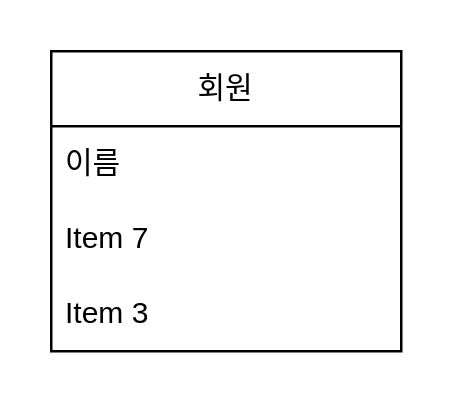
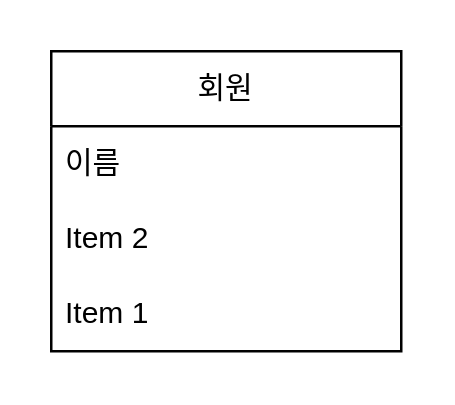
- <mxCell id="4" value="Item 7" style="text;strokeColor=none;fillColor=none;align=left;verticalAlign=middle;spacingLeft=4;spacingRight=4;overflow=hidden;points=[[0,0.5],[1,0.5]];portConstraint=eastwest;rotatable=0;whiteSpace=wrap;html=1;" vertex="1" parent="2"><mxGeometry y="60" width="140" height="30" as="geometry" /></mxCell>
+ <mxCell id="4" value="Item 2" style="text;strokeColor=none;fillColor=none;align=left;verticalAlign=middle;spacingLeft=4;spacingRight=4;overflow=hidden;points=[[0,0.5],[1,0.5]];portConstraint=eastwest;rotatable=0;whiteSpace=wrap;html=1;" vertex="1" parent="2"><mxGeometry y="60" width="140" height="30" as="geometry" /></mxCell>
- <mxCell id="5" value="Item 3" style="text;strokeColor=none;fillColor=none;align=left;verticalAlign=middle;spacingLeft=4;spacingRight=4;overflow=hidden;points=[[0,0.5],[1,0.5]];portConstraint=eastwest;rotatable=0;whiteSpace=wrap;html=1;" vertex="1" parent="2"><mxGeometry y="90" width="140" height="30" as="geometry" /></mxCell>
+ <mxCell id="5" value="Item 1" style="text;strokeColor=none;fillColor=none;align=left;verticalAlign=middle;spacingLeft=4;spacingRight=4;overflow=hidden;points=[[0,0.5],[1,0.5]];portConstraint=eastwest;rotatable=0;whiteSpace=wrap;html=1;" vertex="1" parent="2"><mxGeometry y="90" width="140" height="30" as="geometry" /></mxCell>
